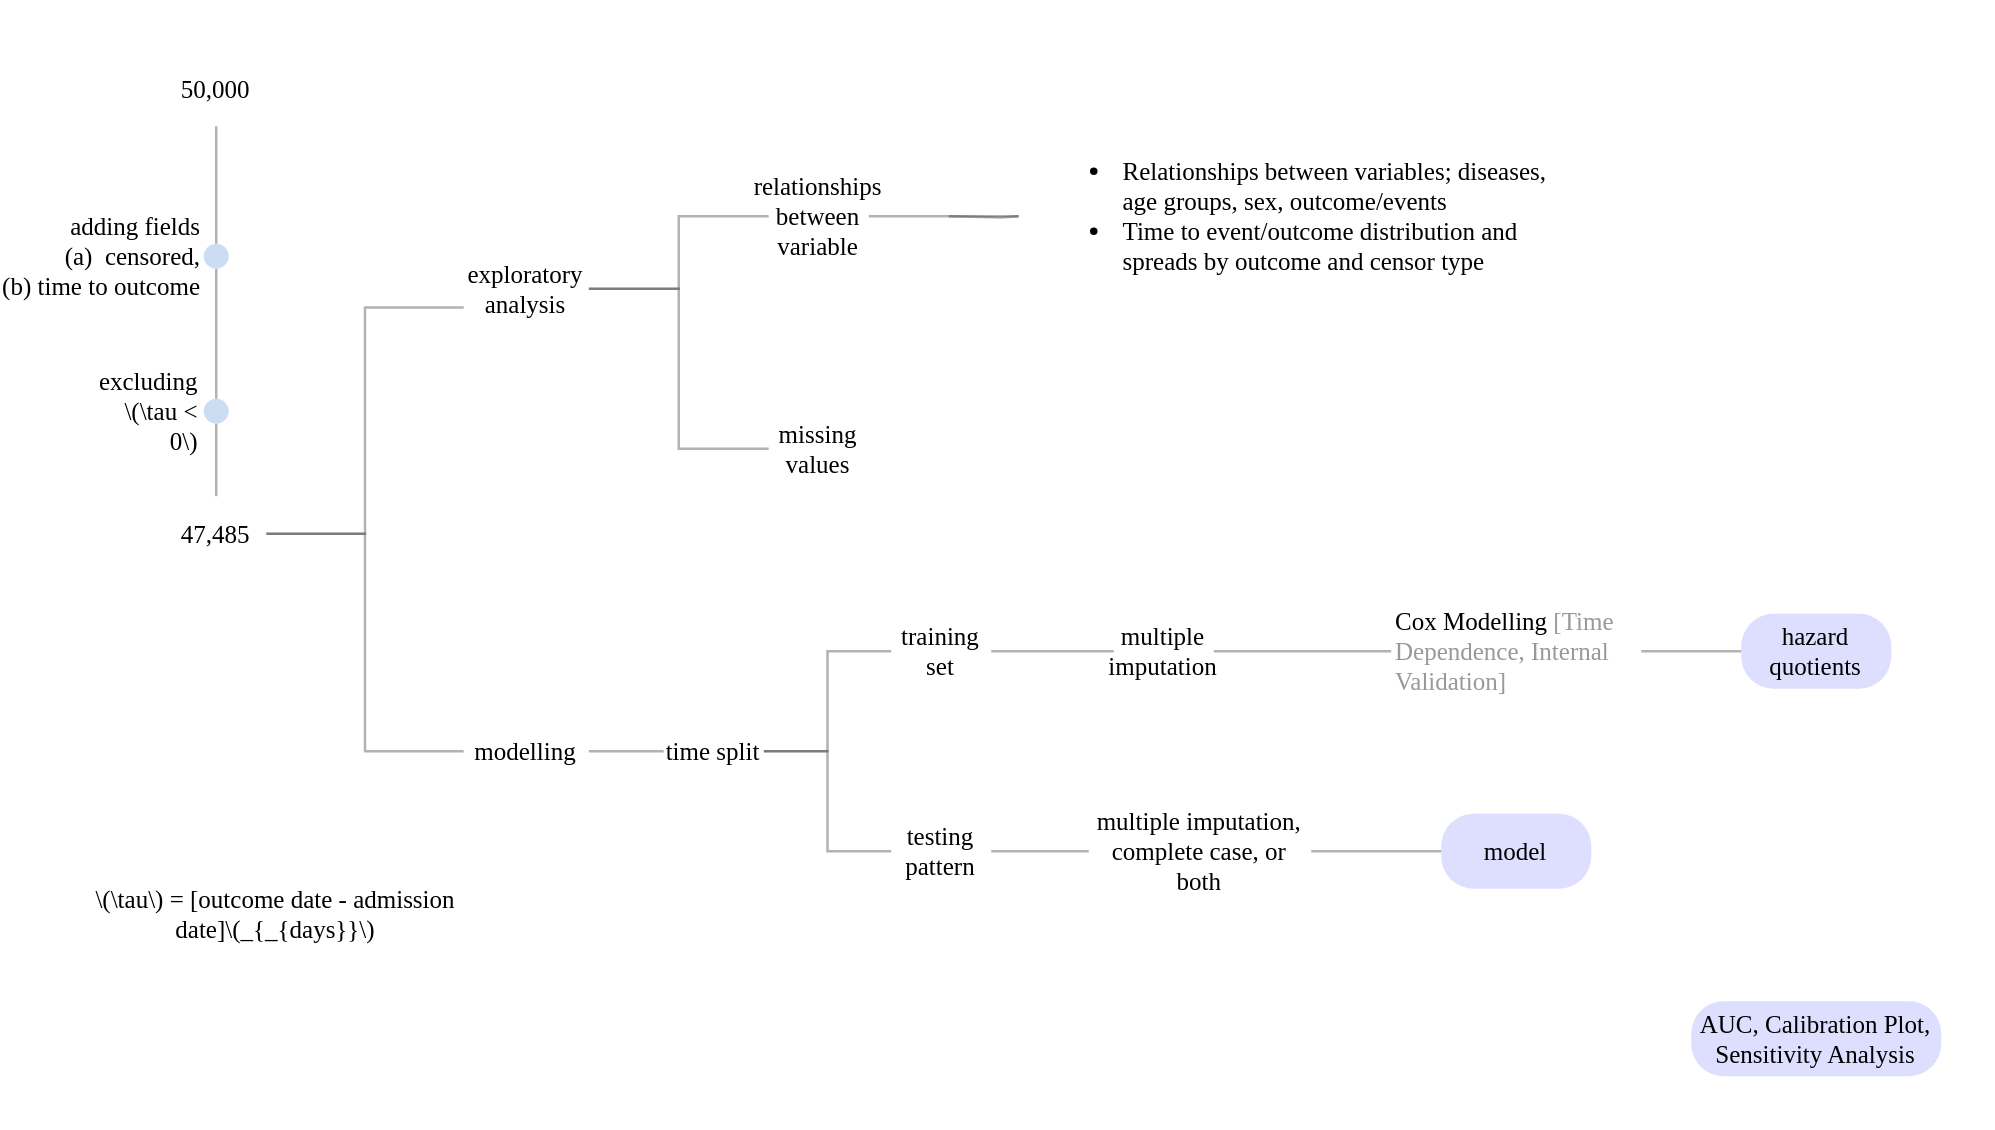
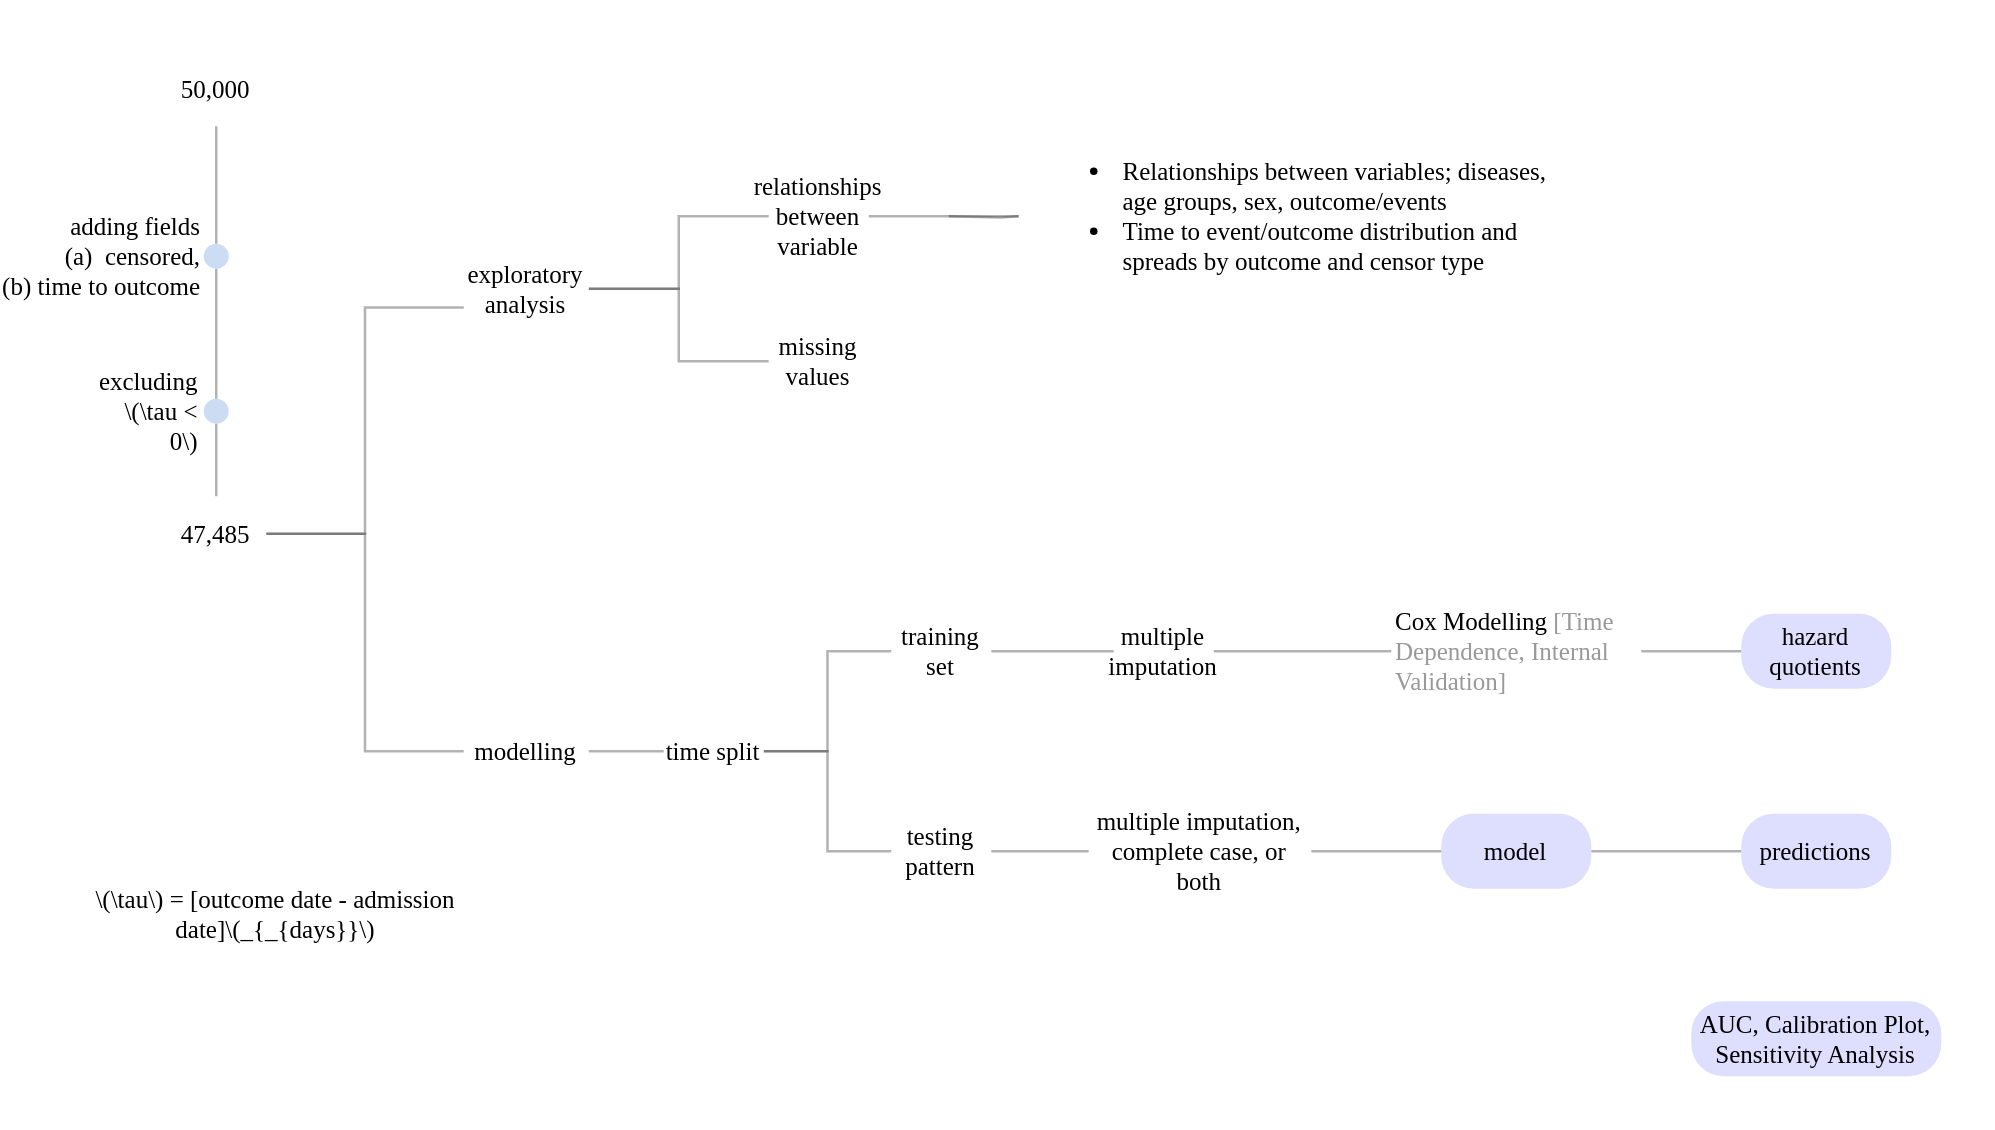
- <mxCell id="24" value="missing values" style="rounded=1;whiteSpace=wrap;html=1;fontFamily=Gafata;fontSize=10;strokeColor=none;opacity=35;arcSize=43;" vertex="1" parent="1"><mxGeometry x="302" y="164" width="40" height="30" as="geometry" /></mxCell>
+ <mxCell id="24" value="missing values" style="rounded=1;whiteSpace=wrap;html=1;fontFamily=Gafata;fontSize=10;strokeColor=none;opacity=35;arcSize=43;" vertex="1" parent="1"><mxGeometry x="302" y="129" width="40" height="30" as="geometry" /></mxCell>
+ <mxCell id="18" style="edgeStyle=orthogonalEdgeStyle;rounded=0;orthogonalLoop=1;jettySize=auto;html=1;entryX=0;entryY=0.5;entryDx=0;entryDy=0;fontFamily=Gafata;fontSize=15;fontColor=#999999;endArrow=none;endFill=0;opacity=30;" edge="1" parent="1" source="19" target="31"><mxGeometry relative="1" as="geometry" /></mxCell>
+ <mxCell id="31" value="predictions" style="rounded=1;whiteSpace=wrap;html=1;fontFamily=Gafata;fontSize=10;strokeColor=none;opacity=65;arcSize=43;fillColor=#CCCCFF;" vertex="1" parent="1"><mxGeometry x="691" y="325" width="60" height="30" as="geometry" /></mxCell>
